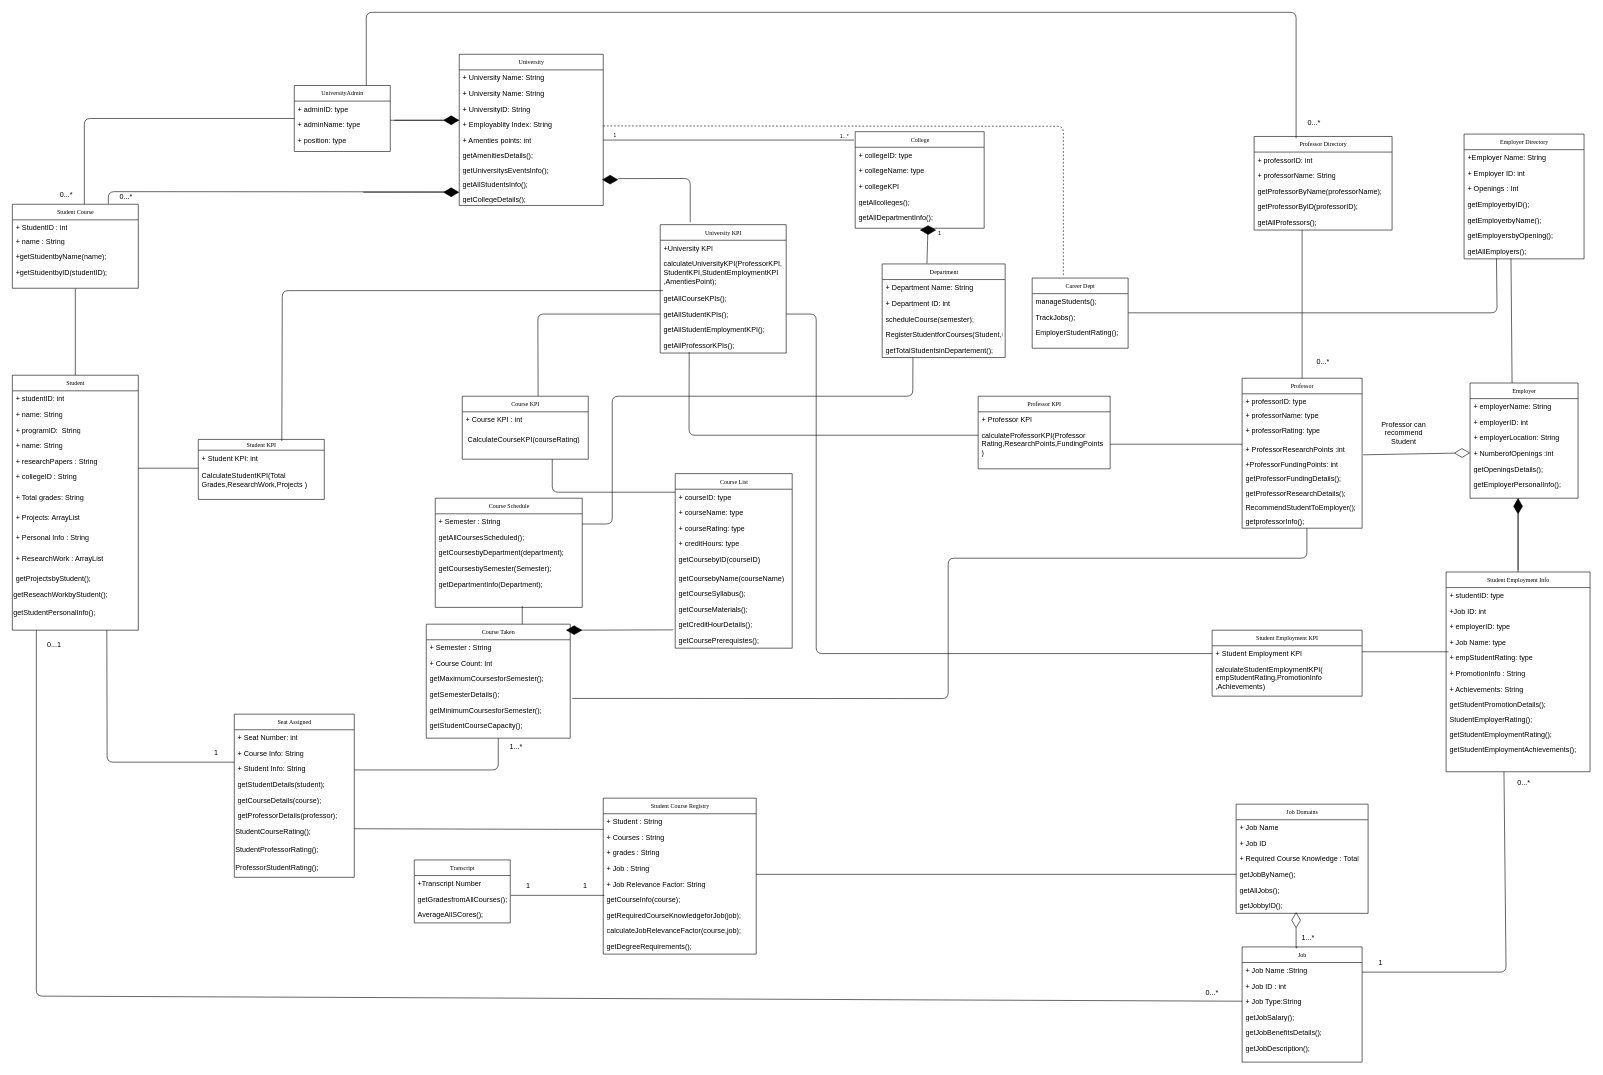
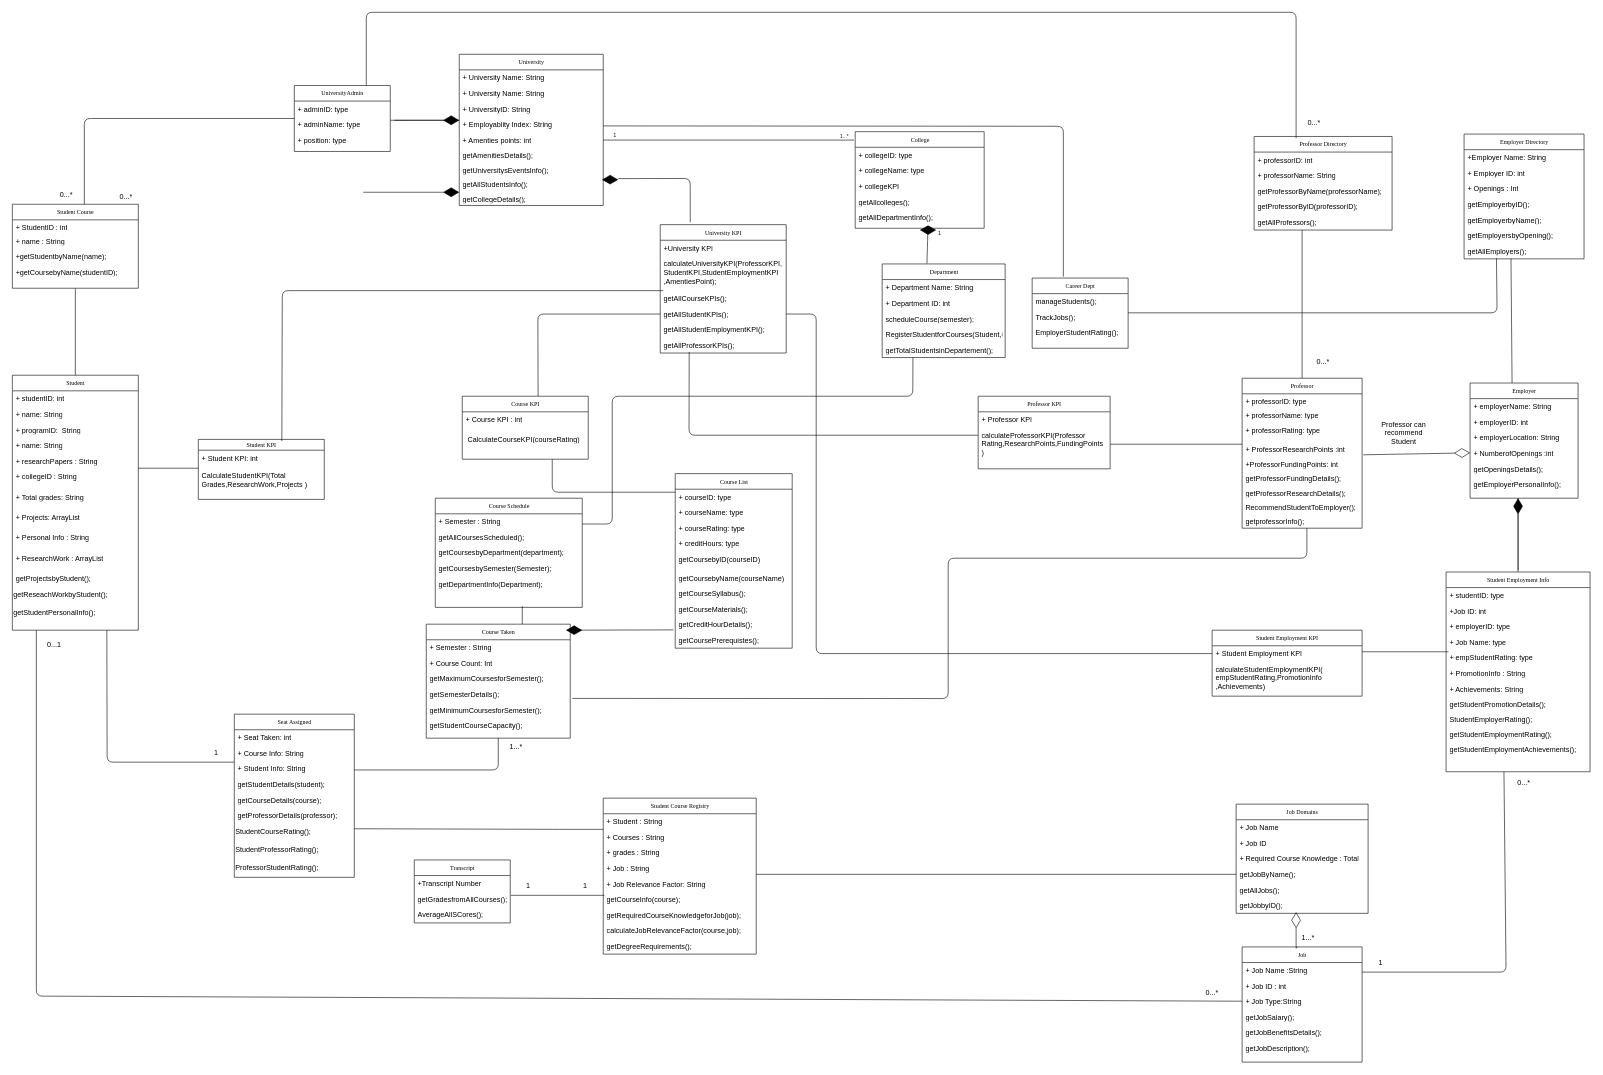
- <mxCell id="206" value="" style="endArrow=none;html=1;entryX=0.325;entryY=-0.02;entryDx=0;entryDy=0;entryPerimeter=0;exitX=1;exitY=0.592;exitDx=0;exitDy=0;exitPerimeter=0;dashed=1;" parent="1" source="111" target="81" edge="1"><mxGeometry width="50" height="50" relative="1" as="geometry"><mxPoint x="1010" y="210" as="sourcePoint" /><mxPoint x="1050" y="160" as="targetPoint" /><Array as="points"><mxPoint x="1772" y="210" /></Array></mxGeometry></mxCell>
+ <mxCell id="206" value="" style="endArrow=none;html=1;entryX=0.325;entryY=-0.02;entryDx=0;entryDy=0;entryPerimeter=0;exitX=1;exitY=0.592;exitDx=0;exitDy=0;exitPerimeter=0;" parent="1" source="111" target="81" edge="1"><mxGeometry width="50" height="50" relative="1" as="geometry"><mxPoint x="1010" y="210" as="sourcePoint" /><mxPoint x="1050" y="160" as="targetPoint" /><Array as="points"><mxPoint x="1772" y="210" /></Array></mxGeometry></mxCell>
- <mxCell id="207" value="" style="endArrow=none;html=1;entryX=-0.015;entryY=0.054;entryDx=0;entryDy=0;entryPerimeter=0;exitX=0.762;exitY=-0.005;exitDx=0;exitDy=0;exitPerimeter=0;" parent="1" source="86" target="116" edge="1"><mxGeometry width="50" height="50" relative="1" as="geometry"><mxPoint x="340" y="350" as="sourcePoint" /><mxPoint x="390" y="300" as="targetPoint" /><Array as="points"><mxPoint x="180" y="319" /></Array></mxGeometry></mxCell>
- <mxCell id="90" value="+getStudentbyID(studentID);" style="text;html=1;strokeColor=none;fillColor=none;align=left;verticalAlign=top;spacingLeft=4;spacingRight=4;whiteSpace=wrap;overflow=hidden;rotatable=0;points=[[0,0.5],[1,0.5]];portConstraint=eastwest;" parent="86" vertex="1"><mxGeometry y="100" width="210" height="26" as="geometry" /></mxCell>
+ <mxCell id="90" value="+getCoursebyName(studentID);" style="text;html=1;strokeColor=none;fillColor=none;align=left;verticalAlign=top;spacingLeft=4;spacingRight=4;whiteSpace=wrap;overflow=hidden;rotatable=0;points=[[0,0.5],[1,0.5]];portConstraint=eastwest;" parent="86" vertex="1"><mxGeometry y="100" width="210" height="26" as="geometry" /></mxCell>
- <mxCell id="72" value="+ Seat Number: int" style="text;html=1;strokeColor=none;fillColor=none;align=left;verticalAlign=top;spacingLeft=4;spacingRight=4;whiteSpace=wrap;overflow=hidden;rotatable=0;points=[[0,0.5],[1,0.5]];portConstraint=eastwest;" parent="71" vertex="1"><mxGeometry y="26" width="200" height="26" as="geometry" /></mxCell>
+ <mxCell id="72" value="+ Seat Taken: int" style="text;html=1;strokeColor=none;fillColor=none;align=left;verticalAlign=top;spacingLeft=4;spacingRight=4;whiteSpace=wrap;overflow=hidden;rotatable=0;points=[[0,0.5],[1,0.5]];portConstraint=eastwest;" parent="71" vertex="1"><mxGeometry y="26" width="200" height="26" as="geometry" /></mxCell>
